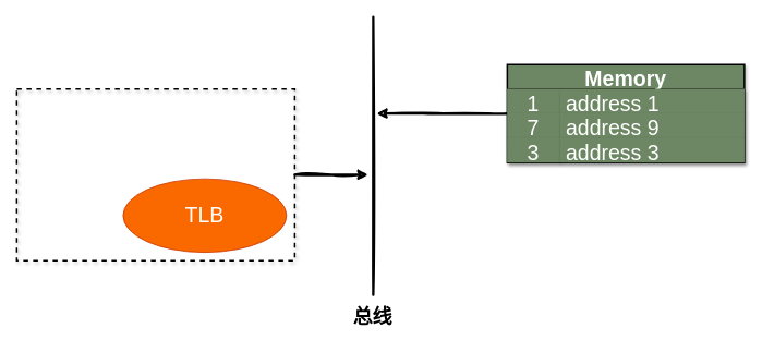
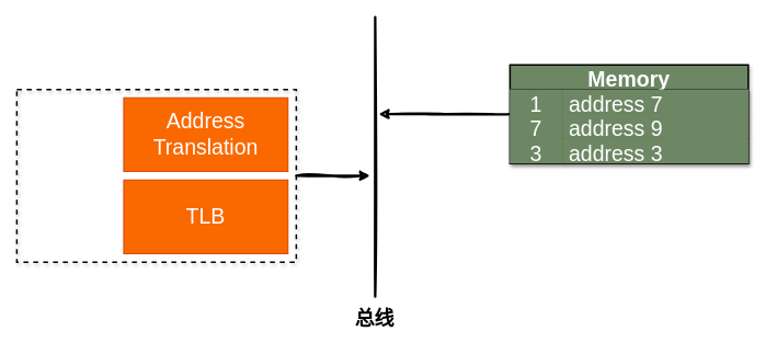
- <mxCell id="11" value="address 1" style="shape=partialRectangle;html=1;whiteSpace=wrap;connectable=0;fillColor=#6d8764;top=0;left=0;bottom=0;right=0;align=left;spacingLeft=6;overflow=hidden;shadow=1;dashed=1;sketch=0;fontSize=26;fontColor=#ffffff;strokeWidth=2;strokeColor=#3A5431;" vertex="1" parent="9"><mxGeometry x="64" width="226" height="30" as="geometry"><mxRectangle width="226" height="30" as="alternateBounds" /></mxGeometry></mxCell>
+ <mxCell id="11" value="address 7" style="shape=partialRectangle;html=1;whiteSpace=wrap;connectable=0;fillColor=#6d8764;top=0;left=0;bottom=0;right=0;align=left;spacingLeft=6;overflow=hidden;shadow=1;dashed=1;sketch=0;fontSize=26;fontColor=#ffffff;strokeWidth=2;strokeColor=#3A5431;" vertex="1" parent="9"><mxGeometry x="64" width="226" height="30" as="geometry"><mxRectangle width="226" height="30" as="alternateBounds" /></mxGeometry></mxCell>
+ <mxCell id="4" value="&lt;font color=&quot;#ffffff&quot;&gt;Address&lt;br&gt;Translation&lt;/font&gt;" style="rounded=0;whiteSpace=wrap;html=1;fontSize=26;fontColor=#000000;fillColor=#fa6800;strokeColor=#C73500;" vertex="1" parent="1"><mxGeometry x="150" y="118" width="200" height="90" as="geometry" /></mxCell>
- <mxCell id="5" value="&lt;font color=&quot;#ffffff&quot;&gt;TLB&lt;/font&gt;" style="ellipse;whiteSpace=wrap;html=1;fontSize=26;fontColor=#000000;fillColor=#fa6800;strokeColor=#C73500;" vertex="1" parent="1"><mxGeometry x="150" y="218" width="200" height="90" as="geometry" /></mxCell>
+ <mxCell id="5" value="&lt;font color=&quot;#ffffff&quot;&gt;TLB&lt;/font&gt;" style="rounded=0;whiteSpace=wrap;html=1;fontSize=26;fontColor=#000000;fillColor=#fa6800;strokeColor=#C73500;" vertex="1" parent="1"><mxGeometry x="150" y="218" width="200" height="90" as="geometry" /></mxCell>
